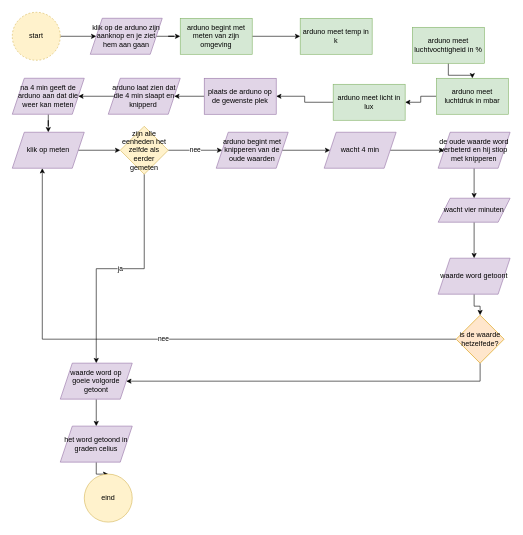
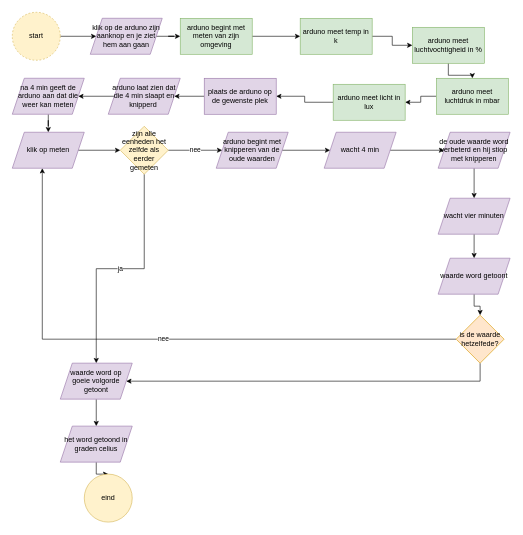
+ <mxCell id="8" value="" style="edgeStyle=orthogonalEdgeStyle;rounded=0;orthogonalLoop=1;jettySize=auto;html=1;" edge="1" parent="1" source="9" target="11"><mxGeometry relative="1" as="geometry" /></mxCell>
- <mxCell id="36" value="wacht vier minuten" style="shape=parallelogram;perimeter=parallelogramPerimeter;whiteSpace=wrap;html=1;fixedSize=1;fillColor=#e1d5e7;strokeColor=#9673a6;" vertex="1" parent="1"><mxGeometry x="730" y="330" width="120" height="40" as="geometry" /></mxCell>
+ <mxCell id="36" value="wacht vier minuten" style="shape=parallelogram;perimeter=parallelogramPerimeter;whiteSpace=wrap;html=1;fixedSize=1;fillColor=#e1d5e7;strokeColor=#9673a6;" vertex="1" parent="1"><mxGeometry x="730" y="330" width="120" height="60" as="geometry" /></mxCell>
